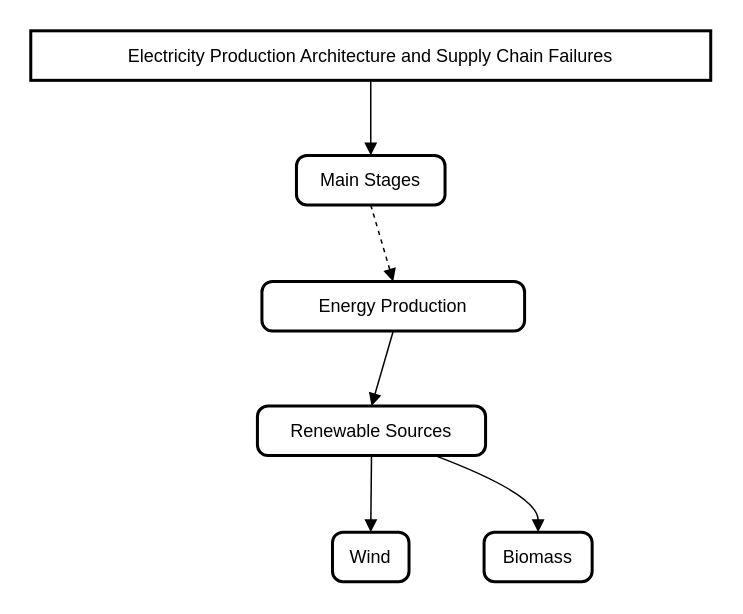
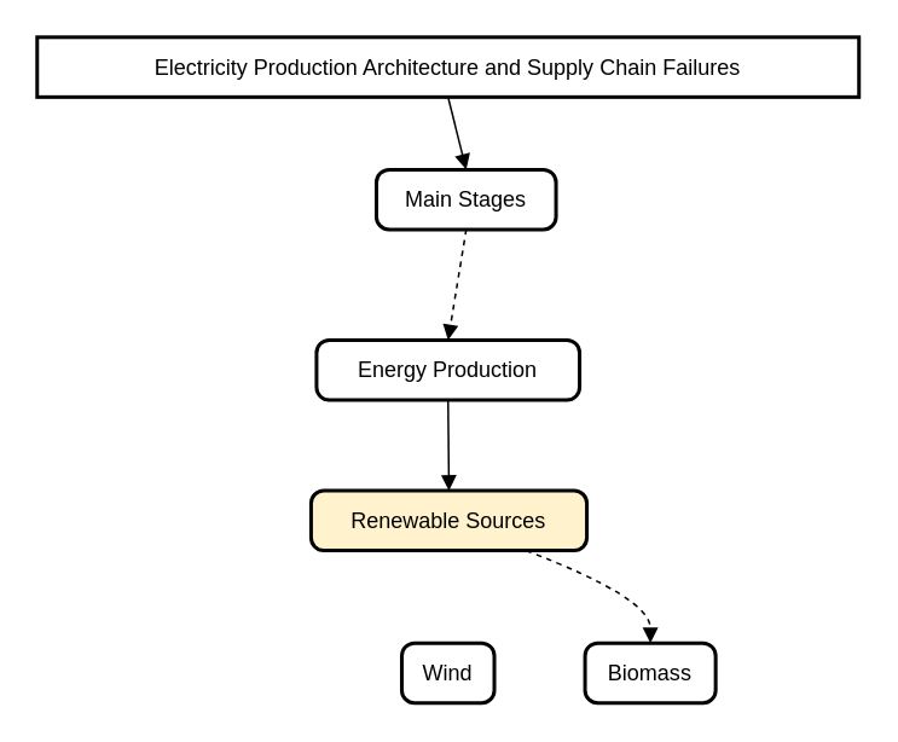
- <mxCell id="3" value="Main Stages" style="rounded=1;absoluteArcSize=1;arcSize=14;whiteSpace=wrap;strokeWidth=2;" vertex="1" parent="1"><mxGeometry x="197" y="103" width="99" height="33" as="geometry" /></mxCell>
+ <mxCell id="3" value="Main Stages" style="rounded=1;absoluteArcSize=1;arcSize=14;whiteSpace=wrap;strokeWidth=2;" vertex="1" parent="1"><mxGeometry x="207" y="93" width="99" height="33" as="geometry" /></mxCell>
- <mxCell id="4" value="Energy Production" style="rounded=1;absoluteArcSize=1;arcSize=14;whiteSpace=wrap;strokeWidth=2;" vertex="1" parent="1"><mxGeometry x="174" y="187" width="175" height="33" as="geometry" /></mxCell>
+ <mxCell id="4" value="Energy Production" style="rounded=1;absoluteArcSize=1;arcSize=14;whiteSpace=wrap;strokeWidth=2;" vertex="1" parent="1"><mxGeometry x="174" y="187" width="145" height="33" as="geometry" /></mxCell>
- <mxCell id="5" value="Renewable Sources" style="rounded=1;absoluteArcSize=1;arcSize=14;whiteSpace=wrap;strokeWidth=2;" vertex="1" parent="1"><mxGeometry x="171" y="270" width="152" height="33" as="geometry" /></mxCell>
+ <mxCell id="5" value="Renewable Sources" style="rounded=1;absoluteArcSize=1;arcSize=14;whiteSpace=wrap;strokeWidth=2;fillColor=#fff2cc;" vertex="1" parent="1"><mxGeometry x="171" y="270" width="152" height="33" as="geometry" /></mxCell>
- <mxCell id="12" value="" style="curved=1;startArrow=none;endArrow=block;exitX=0.79;exitY=1.02;entryX=0.5;entryY=-0.01;" edge="1" parent="1" source="5" target="7"><mxGeometry relative="1" as="geometry"><Array as="points"><mxPoint x="358" y="329" /></Array></mxGeometry></mxCell>
+ <mxCell id="12" value="" style="curved=1;startArrow=none;endArrow=block;exitX=0.79;exitY=1.02;entryX=0.5;entryY=-0.01;dashed=1;" edge="1" parent="1" source="5" target="7"><mxGeometry relative="1" as="geometry"><Array as="points"><mxPoint x="358" y="329" /></Array></mxGeometry></mxCell>
- <mxCell id="11" value="" style="curved=1;startArrow=none;endArrow=block;exitX=0.5;exitY=1.02;entryX=0.5;entryY=-0.01;" edge="1" parent="1" source="5" target="6"><mxGeometry relative="1" as="geometry"><Array as="points" /></mxGeometry></mxCell>
